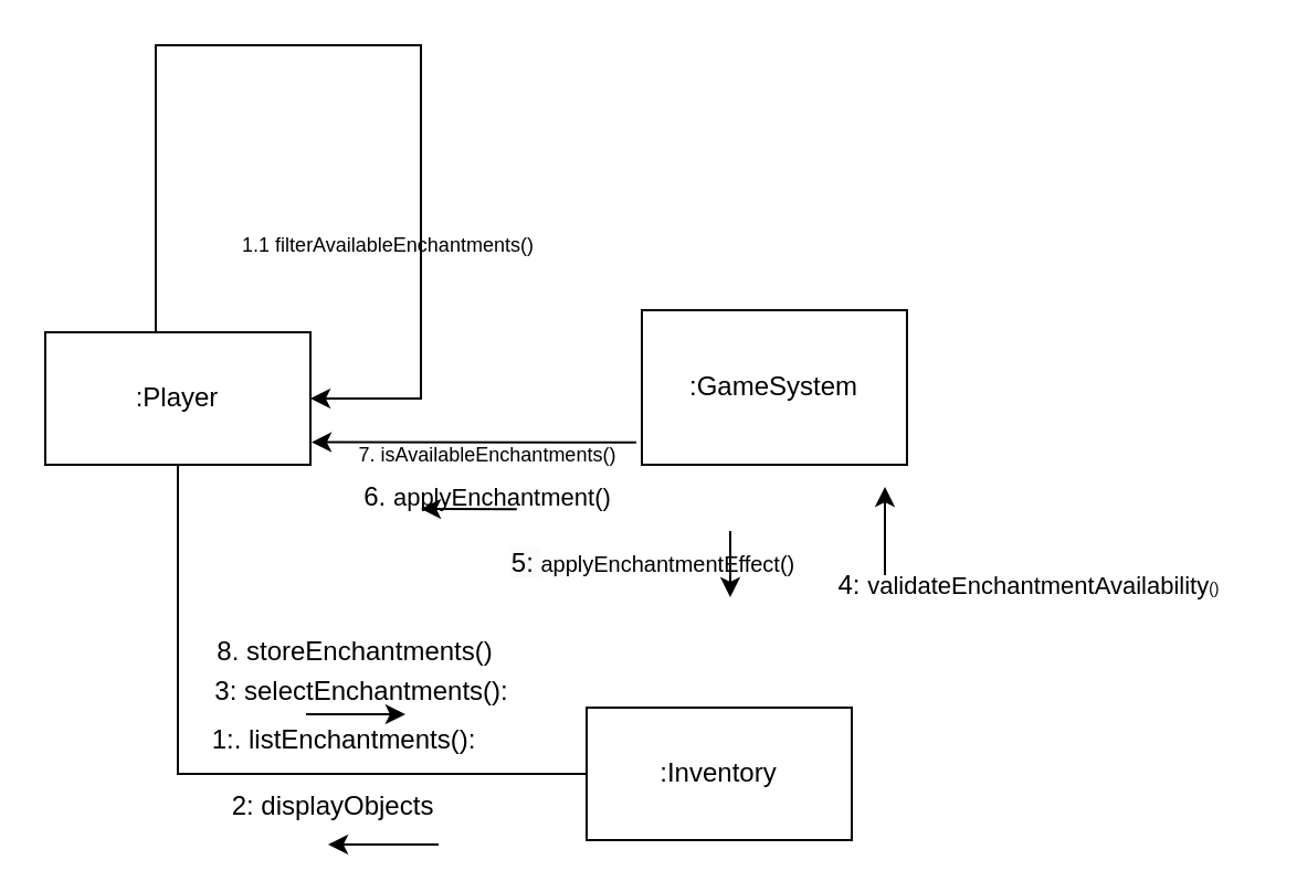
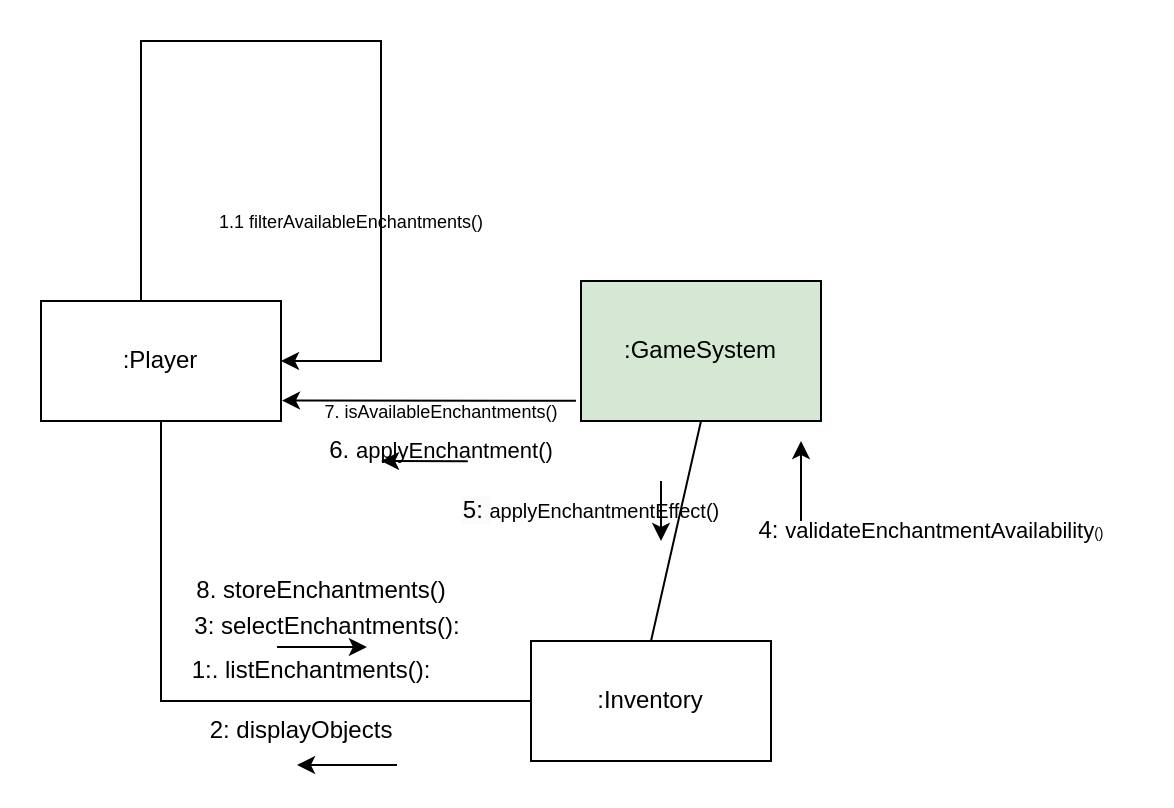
- <mxCell id="5" value=":GameSystem" style="rounded=0;whiteSpace=wrap;html=1;" parent="1" vertex="1"><mxGeometry x="290" y="140" width="120" height="70" as="geometry" /></mxCell>
+ <mxCell id="5" value=":GameSystem" style="rounded=0;whiteSpace=wrap;html=1;fillColor=#d5e8d4;" parent="1" vertex="1"><mxGeometry x="290" y="140" width="120" height="70" as="geometry" /></mxCell>
+ <mxCell id="16" value="" style="endArrow=none;html=1;rounded=0;entryX=0.5;entryY=1;entryDx=0;entryDy=0;exitX=0.5;exitY=0;exitDx=0;exitDy=0;" parent="1" source="6" target="5" edge="1"><mxGeometry width="50" height="50" relative="1" as="geometry"><mxPoint x="310" y="270" as="sourcePoint" /><mxPoint x="360" y="220" as="targetPoint" /></mxGeometry></mxCell>
